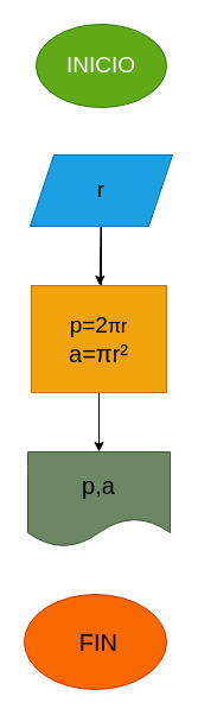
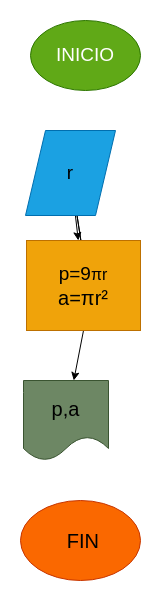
- <mxCell id="6" value="&lt;font color=&quot;#000000&quot;&gt;r&lt;/font&gt;" style="shape=parallelogram;perimeter=parallelogramPerimeter;whiteSpace=wrap;html=1;fixedSize=1;fontSize=19;fillColor=#1ba1e2;fontColor=#ffffff;strokeColor=#006EAF;" vertex="1" parent="1"><mxGeometry x="25" y="130" width="120" height="60" as="geometry" /></mxCell>
+ <mxCell id="6" value="&lt;font color=&quot;#000000&quot;&gt;r&lt;/font&gt;" style="shape=parallelogram;perimeter=parallelogramPerimeter;whiteSpace=wrap;html=1;fixedSize=1;fontSize=19;fillColor=#1ba1e2;fontColor=#ffffff;strokeColor=#006EAF;" vertex="1" parent="1"><mxGeometry x="25" y="130" width="90" height="85" as="geometry" /></mxCell>
- <mxCell id="8" value="p=2&lt;span style=&quot;font-family: &amp;quot;Google Sans&amp;quot;, Arial, sans-serif; text-align: start; font-size: 20px;&quot;&gt;&lt;span style=&quot;font-size: 16px;&quot;&gt;πr&lt;/span&gt;&lt;br&gt;&lt;font style=&quot;font-size: 20px;&quot;&gt;a=&lt;/font&gt;&lt;/span&gt;&lt;span style=&quot;font-family: &amp;quot;Google Sans&amp;quot;, Arial, sans-serif; text-align: start; font-size: 20px;&quot;&gt;&lt;font style=&quot;font-size: 20px;&quot;&gt;πr²&lt;/font&gt;&lt;/span&gt;&lt;span style=&quot;font-family: &amp;quot;Google Sans&amp;quot;, Arial, sans-serif; font-size: 16px; text-align: start;&quot;&gt;&lt;br&gt;&lt;/span&gt;" style="whiteSpace=wrap;html=1;fontSize=19;fillColor=#f0a30a;fontColor=#000000;strokeColor=#BD7000;" vertex="1" parent="1"><mxGeometry x="26" y="240" width="114" height="90" as="geometry" /></mxCell>
+ <mxCell id="8" value="p=9&lt;span style=&quot;font-family: &amp;quot;Google Sans&amp;quot;, Arial, sans-serif; text-align: start; font-size: 20px;&quot;&gt;&lt;span style=&quot;font-size: 16px;&quot;&gt;πr&lt;/span&gt;&lt;br&gt;&lt;font style=&quot;font-size: 20px;&quot;&gt;a=&lt;/font&gt;&lt;/span&gt;&lt;span style=&quot;font-family: &amp;quot;Google Sans&amp;quot;, Arial, sans-serif; text-align: start; font-size: 20px;&quot;&gt;&lt;font style=&quot;font-size: 20px;&quot;&gt;πr²&lt;/font&gt;&lt;/span&gt;&lt;span style=&quot;font-family: &amp;quot;Google Sans&amp;quot;, Arial, sans-serif; font-size: 16px; text-align: start;&quot;&gt;&lt;br&gt;&lt;/span&gt;" style="whiteSpace=wrap;html=1;fontSize=19;fillColor=#f0a30a;fontColor=#000000;strokeColor=#BD7000;" vertex="1" parent="1"><mxGeometry x="26" y="240" width="114" height="90" as="geometry" /></mxCell>
- <mxCell id="9" value="&lt;font color=&quot;#000000&quot;&gt;p,a&lt;/font&gt;" style="shape=document;whiteSpace=wrap;html=1;boundedLbl=1;labelBackgroundColor=none;fontSize=20;fontColor=#ffffff;fillColor=#6d8764;strokeColor=#3A5431;" vertex="1" parent="1"><mxGeometry x="23" y="380" width="120" height="80" as="geometry" /></mxCell>
+ <mxCell id="9" value="&lt;font color=&quot;#000000&quot;&gt;p,a&lt;/font&gt;" style="shape=document;whiteSpace=wrap;html=1;boundedLbl=1;labelBackgroundColor=none;fontSize=20;fontColor=#ffffff;fillColor=#6d8764;strokeColor=#3A5431;" vertex="1" parent="1"><mxGeometry x="23" y="380" width="85" height="80" as="geometry" /></mxCell>
